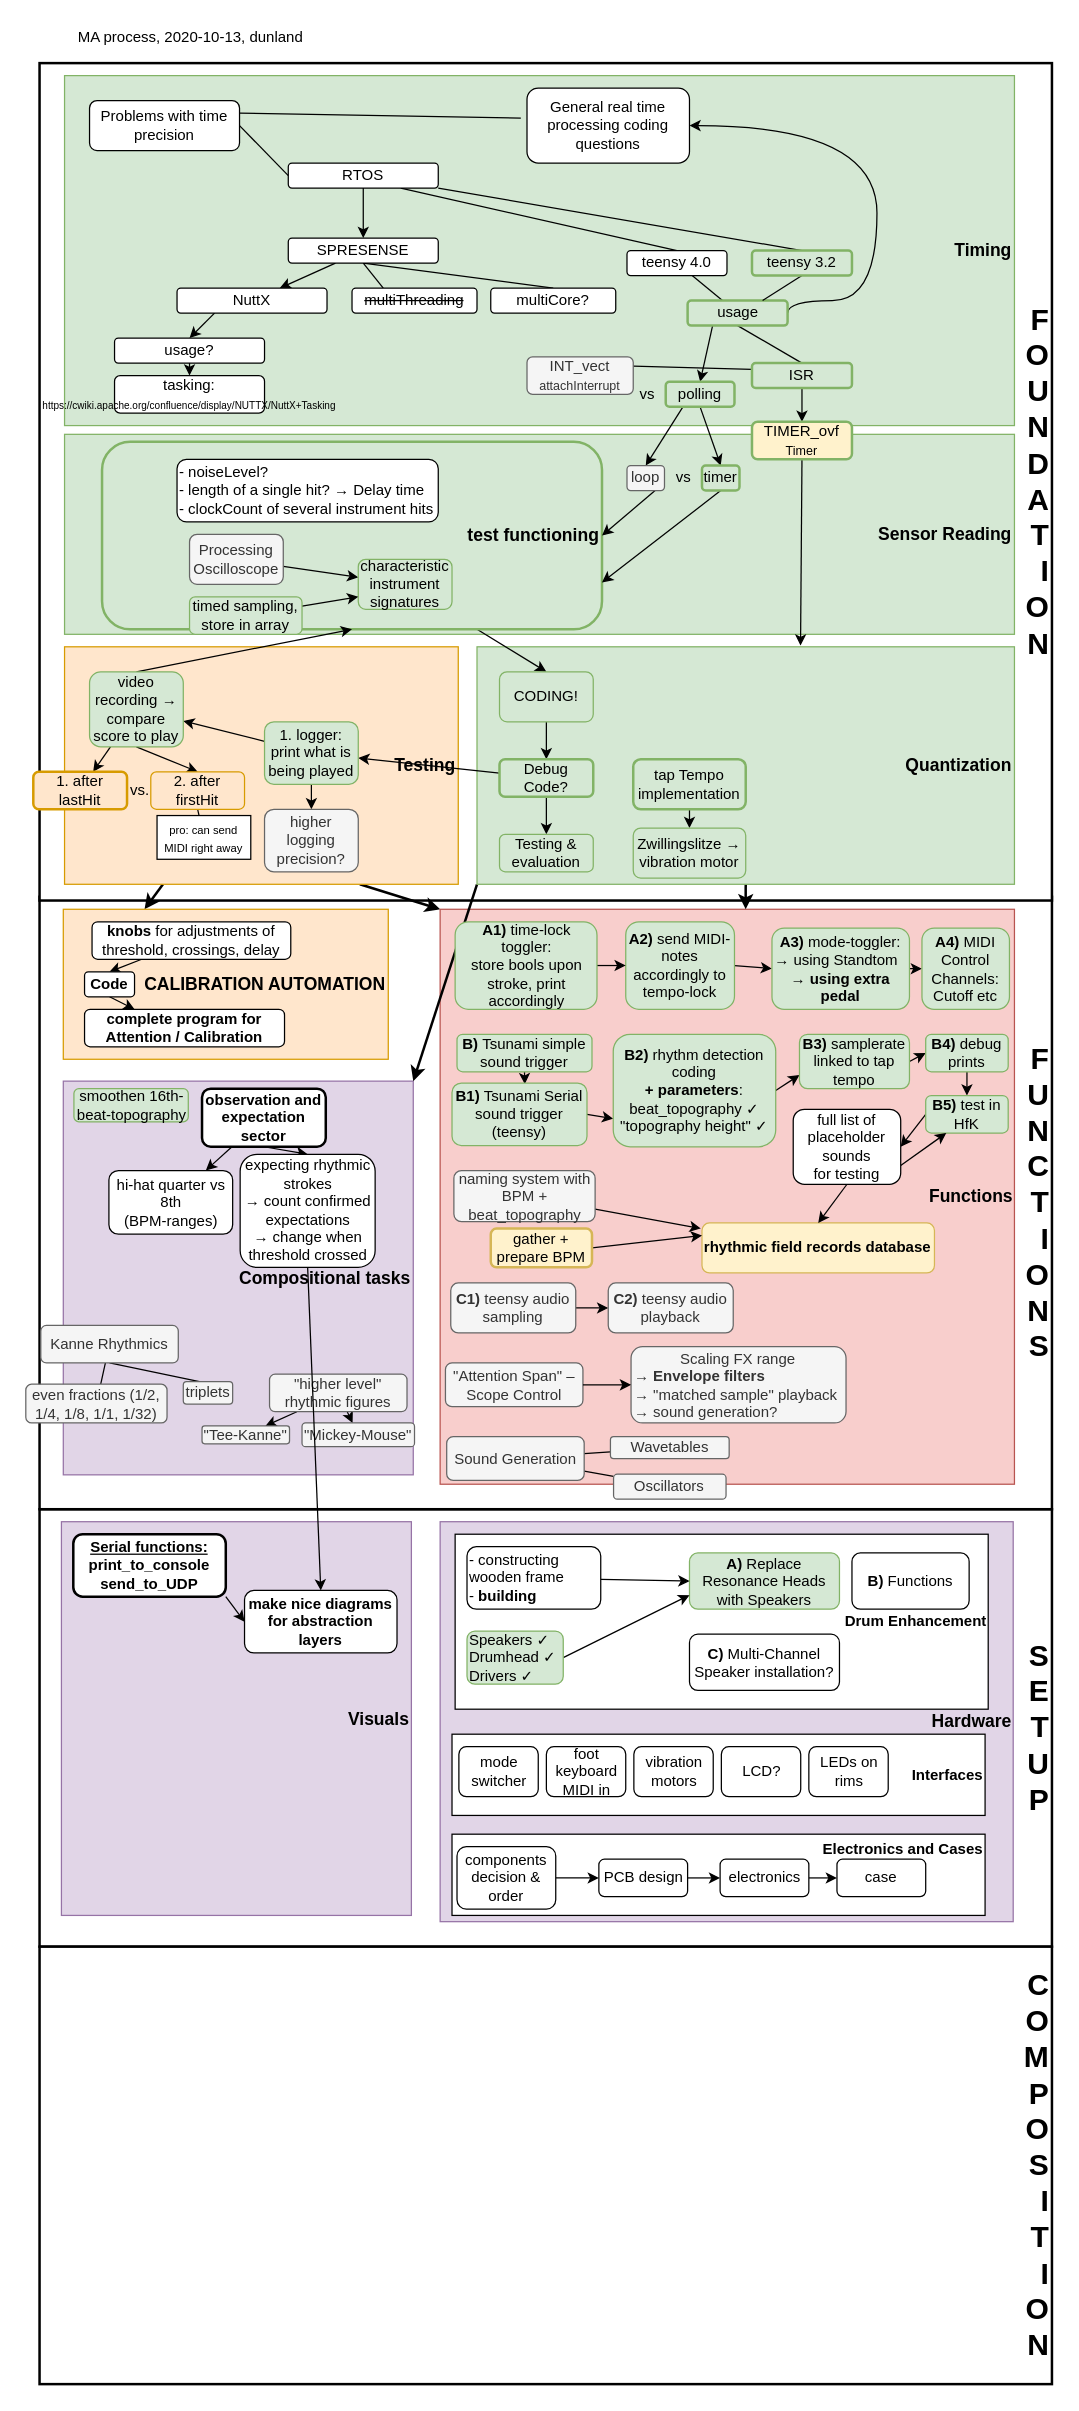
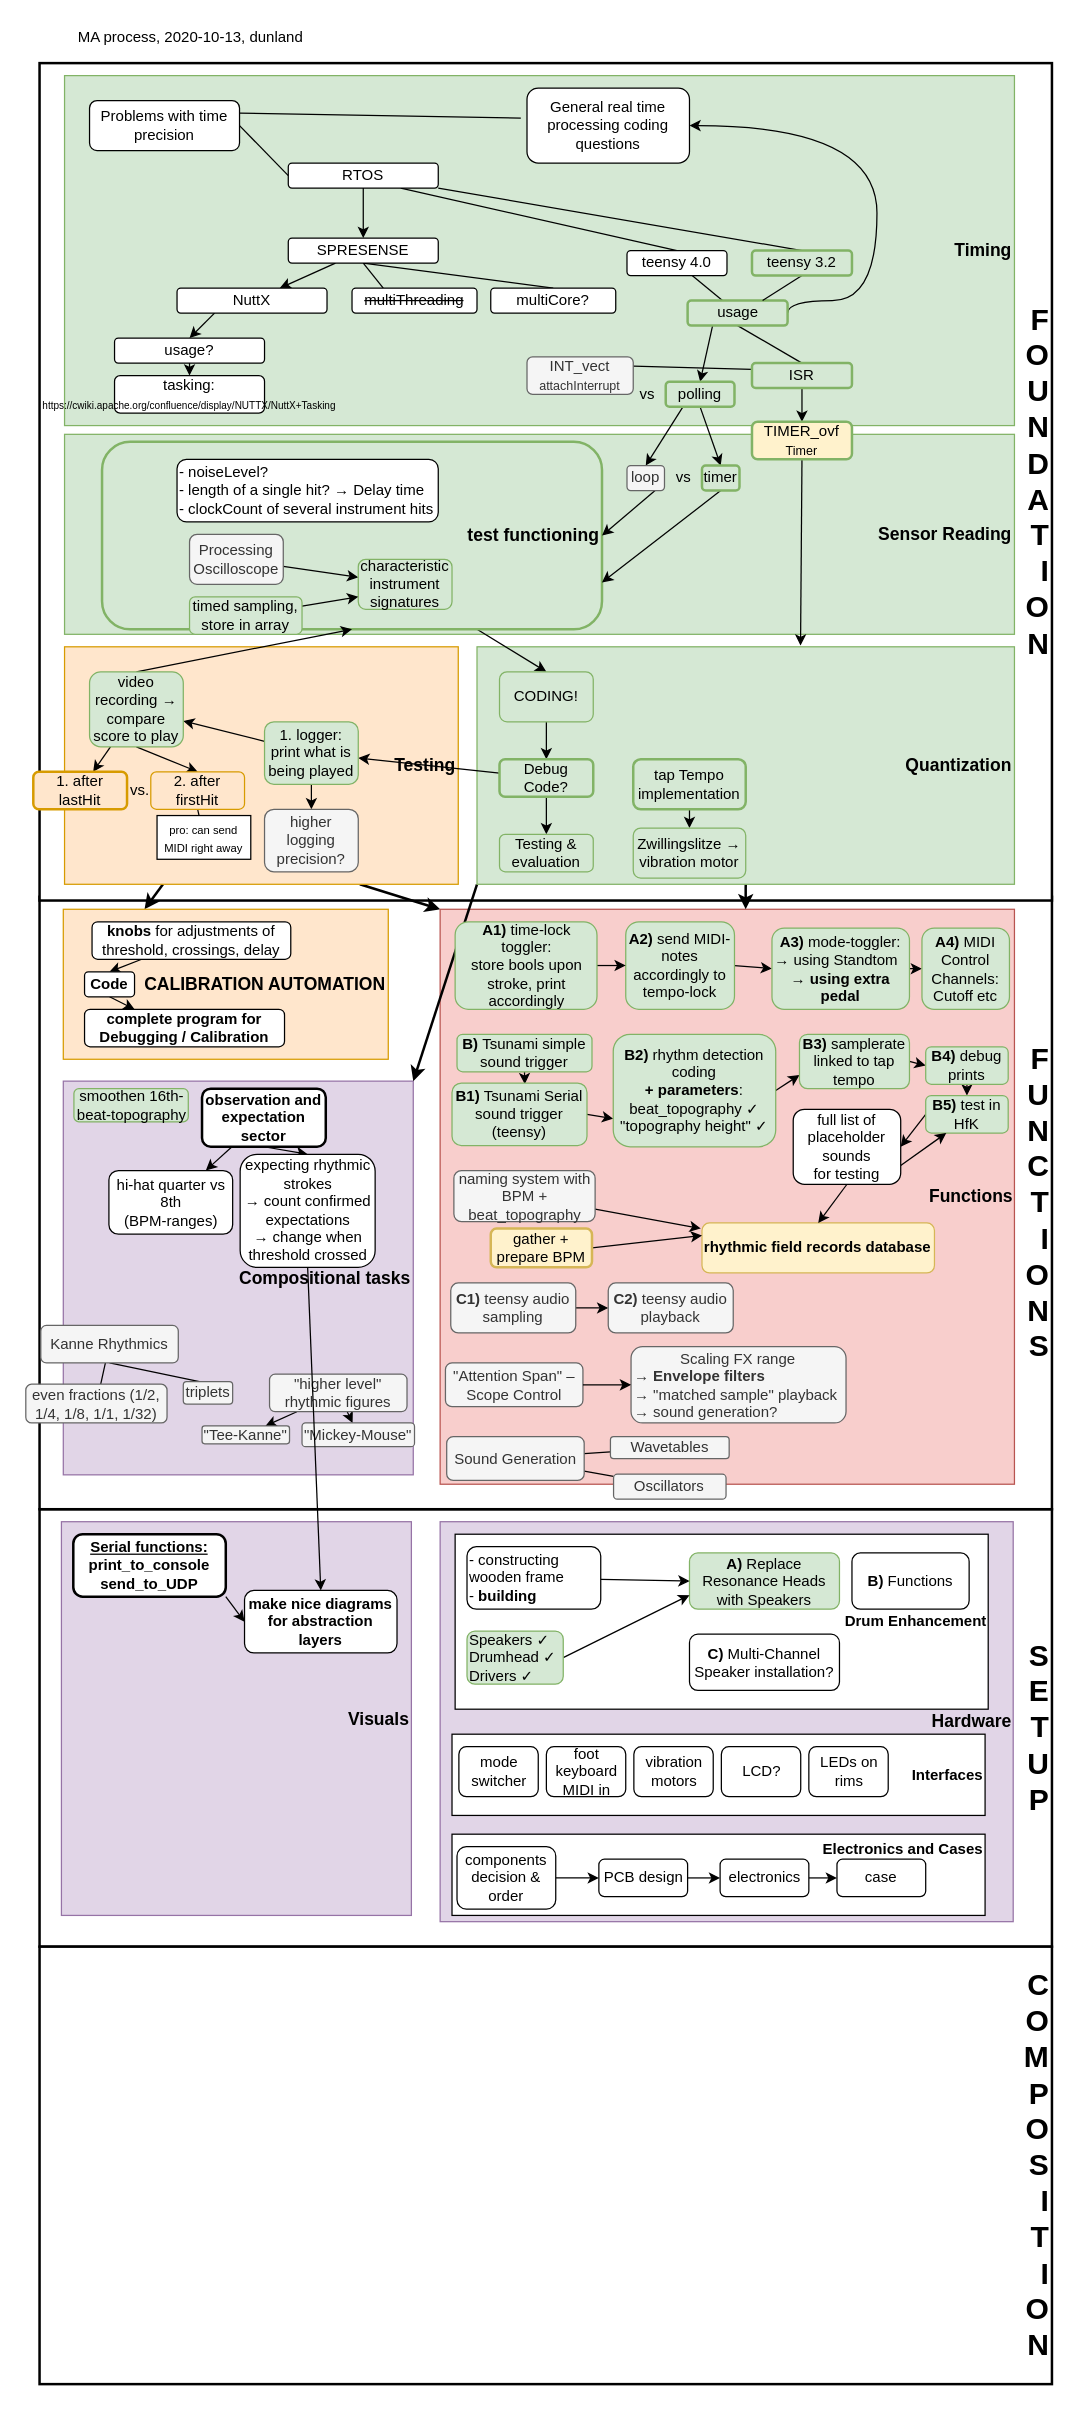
- <mxCell id="109" value="&lt;b&gt;complete program for Attention / Calibration&lt;/b&gt;" style="rounded=1;whiteSpace=wrap;html=1;strokeWidth=1;" parent="1" vertex="1"><mxGeometry x="67" y="807" width="160" height="30" as="geometry" /></mxCell>
+ <mxCell id="109" value="&lt;b&gt;complete program for Debugging / Calibration&lt;/b&gt;" style="rounded=1;whiteSpace=wrap;html=1;strokeWidth=1;" parent="1" vertex="1"><mxGeometry x="67" y="807" width="160" height="30" as="geometry" /></mxCell>
- <mxCell id="138" value="&lt;b&gt;B4) &lt;/b&gt;debug prints" style="rounded=1;whiteSpace=wrap;html=1;fillColor=#d5e8d4;strokeColor=#82b366;" parent="1" vertex="1"><mxGeometry x="740" y="827" width="66" height="30" as="geometry" /></mxCell>
+ <mxCell id="138" value="&lt;b&gt;B4) &lt;/b&gt;debug prints" style="rounded=1;whiteSpace=wrap;html=1;fillColor=#d5e8d4;strokeColor=#82b366;" parent="1" vertex="1"><mxGeometry x="740" y="837" width="66" height="30" as="geometry" /></mxCell>
